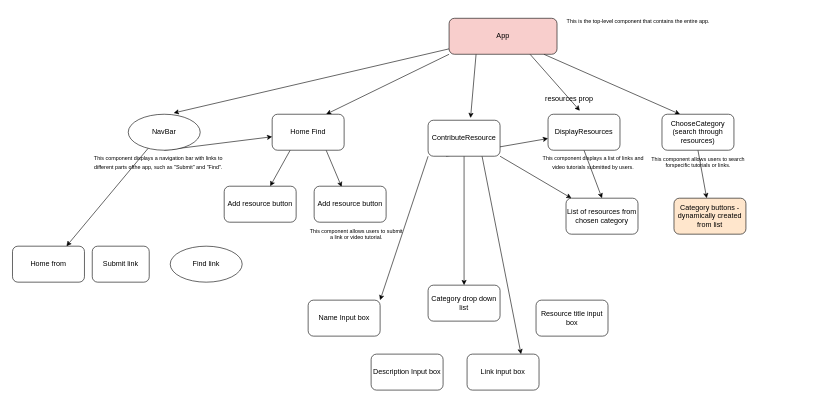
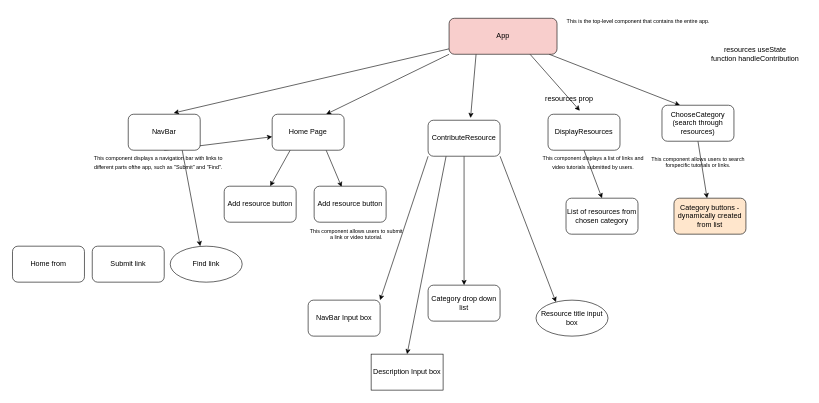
+ <mxCell id="30" value="resources useState&lt;br&gt;function handleContribution&lt;br&gt;" style="text;html=1;align=center;verticalAlign=middle;resizable=0;points=[];autosize=1;strokeColor=none;fillColor=none;fontSize=12;" parent="1" vertex="1"><mxGeometry x="1173" y="70" width="170" height="40" as="geometry" /></mxCell>
- <mxCell id="23" value="&lt;font style=&quot;font-size: 12px;&quot;&gt;NavBar&lt;/font&gt;" style="ellipse;whiteSpace=wrap;html=1;fontSize=9;" parent="1" vertex="1"><mxGeometry x="213" y="190" width="120" height="60" as="geometry" /></mxCell>
+ <mxCell id="23" value="&lt;font style=&quot;font-size: 12px;&quot;&gt;NavBar&lt;/font&gt;" style="rounded=1;whiteSpace=wrap;html=1;fontSize=9;" parent="1" vertex="1"><mxGeometry x="213" y="190" width="120" height="60" as="geometry" /></mxCell>
- <mxCell id="34" value="Home Find" style="rounded=1;whiteSpace=wrap;html=1;" vertex="1" parent="1"><mxGeometry x="453" y="190" width="120" height="60" as="geometry" /></mxCell>
+ <mxCell id="34" value="Home Page" style="rounded=1;whiteSpace=wrap;html=1;" vertex="1" parent="1"><mxGeometry x="453" y="190" width="120" height="60" as="geometry" /></mxCell>
- <mxCell id="17" value="ChooseCategory&lt;br&gt;(search through resources)" style="rounded=1;whiteSpace=wrap;html=1;" parent="1" vertex="1"><mxGeometry x="1103" y="190" width="120" height="60" as="geometry" /></mxCell>
+ <mxCell id="17" value="ChooseCategory&lt;br&gt;(search through resources)" style="rounded=1;whiteSpace=wrap;html=1;" parent="1" vertex="1"><mxGeometry x="1103" y="175" width="120" height="60" as="geometry" /></mxCell>
- <mxCell id="9" style="edgeStyle=none;html=1;exitX=0.25;exitY=1;exitDx=0;exitDy=0;" edge="1" parent="1" source="13" target="15"><mxGeometry relative="1" as="geometry" /></mxCell>
+ <mxCell id="9" style="edgeStyle=none;html=1;exitX=0.25;exitY=1;exitDx=0;exitDy=0;entryX=0.5;entryY=0;entryDx=0;entryDy=0;" edge="1" parent="1" source="13" target="39"><mxGeometry relative="1" as="geometry" /></mxCell>
- <mxCell id="12" style="edgeStyle=none;html=1;exitX=1;exitY=1;exitDx=0;exitDy=0;" edge="1" parent="1" source="13" target="18"><mxGeometry relative="1" as="geometry" /></mxCell>
+ <mxCell id="12" style="edgeStyle=none;html=1;exitX=1;exitY=1;exitDx=0;exitDy=0;entryX=0.25;entryY=0;entryDx=0;entryDy=0;" edge="1" parent="1" source="13" target="41"><mxGeometry relative="1" as="geometry" /></mxCell>
+ <mxCell id="22" style="edgeStyle=none;html=1;exitX=0.75;exitY=1;exitDx=0;exitDy=0;entryX=0.417;entryY=0;entryDx=0;entryDy=0;entryPerimeter=0;" edge="1" parent="1" source="23" target="43"><mxGeometry relative="1" as="geometry" /></mxCell>
- <mxCell id="20" style="edgeStyle=none;html=1;exitX=0.25;exitY=1;exitDx=0;exitDy=0;entryX=0.75;entryY=0;entryDx=0;entryDy=0;" edge="1" parent="1" source="23" target="36"><mxGeometry relative="1" as="geometry" /></mxCell>
- <mxCell id="11" style="edgeStyle=none;html=1;exitX=0.75;exitY=1;exitDx=0;exitDy=0;entryX=0.75;entryY=0;entryDx=0;entryDy=0;" edge="1" parent="1" source="13" target="40"><mxGeometry relative="1" as="geometry" /></mxCell>
- <mxCell id="42" value="&lt;font style=&quot;font-size: 12px;&quot;&gt;Submit link&lt;/font&gt;" style="rounded=1;whiteSpace=wrap;html=1;fontSize=9;" vertex="1" parent="1"><mxGeometry x="153" y="410" width="95" height="60" as="geometry" /></mxCell>
+ <mxCell id="42" value="&lt;font style=&quot;font-size: 12px;&quot;&gt;Submit link&lt;/font&gt;" style="rounded=1;whiteSpace=wrap;html=1;fontSize=9;" vertex="1" parent="1"><mxGeometry x="153" y="410" width="120" height="60" as="geometry" /></mxCell>
- <mxCell id="37" value="&lt;font style=&quot;font-size: 12px;&quot;&gt;Name Input box&lt;/font&gt;" style="rounded=1;whiteSpace=wrap;html=1;fontSize=9;" vertex="1" parent="1"><mxGeometry x="513" y="500" width="120" height="60" as="geometry" /></mxCell>
+ <mxCell id="37" value="&lt;font style=&quot;font-size: 12px;&quot;&gt;NavBar Input box&lt;/font&gt;" style="rounded=1;whiteSpace=wrap;html=1;fontSize=9;" vertex="1" parent="1"><mxGeometry x="513" y="500" width="120" height="60" as="geometry" /></mxCell>
- <mxCell id="41" value="&lt;font style=&quot;font-size: 12px;&quot;&gt;Resource title input box&lt;/font&gt;" style="rounded=1;whiteSpace=wrap;html=1;fontSize=9;" vertex="1" parent="1"><mxGeometry x="893" y="500" width="120" height="60" as="geometry" /></mxCell>
+ <mxCell id="41" value="&lt;font style=&quot;font-size: 12px;&quot;&gt;Resource title input box&lt;/font&gt;" style="ellipse;whiteSpace=wrap;html=1;fontSize=9;" vertex="1" parent="1"><mxGeometry x="893" y="500" width="120" height="60" as="geometry" /></mxCell>
- <mxCell id="39" value="&lt;font style=&quot;font-size: 12px;&quot;&gt;Description Input box&lt;/font&gt;" style="rounded=1;whiteSpace=wrap;html=1;fontSize=9;" vertex="1" parent="1"><mxGeometry x="618" y="590" width="120" height="60" as="geometry" /></mxCell>
+ <mxCell id="39" value="&lt;font style=&quot;font-size: 12px;&quot;&gt;Description Input box&lt;/font&gt;" style="whiteSpace=wrap;html=1;fontSize=9;rounded=0;" vertex="1" parent="1"><mxGeometry x="618" y="590" width="120" height="60" as="geometry" /></mxCell>
- <mxCell id="40" value="&lt;font style=&quot;font-size: 12px;&quot;&gt;Link input box&lt;/font&gt;" style="rounded=1;whiteSpace=wrap;html=1;fontSize=9;" vertex="1" parent="1"><mxGeometry x="778" y="590" width="120" height="60" as="geometry" /></mxCell>
